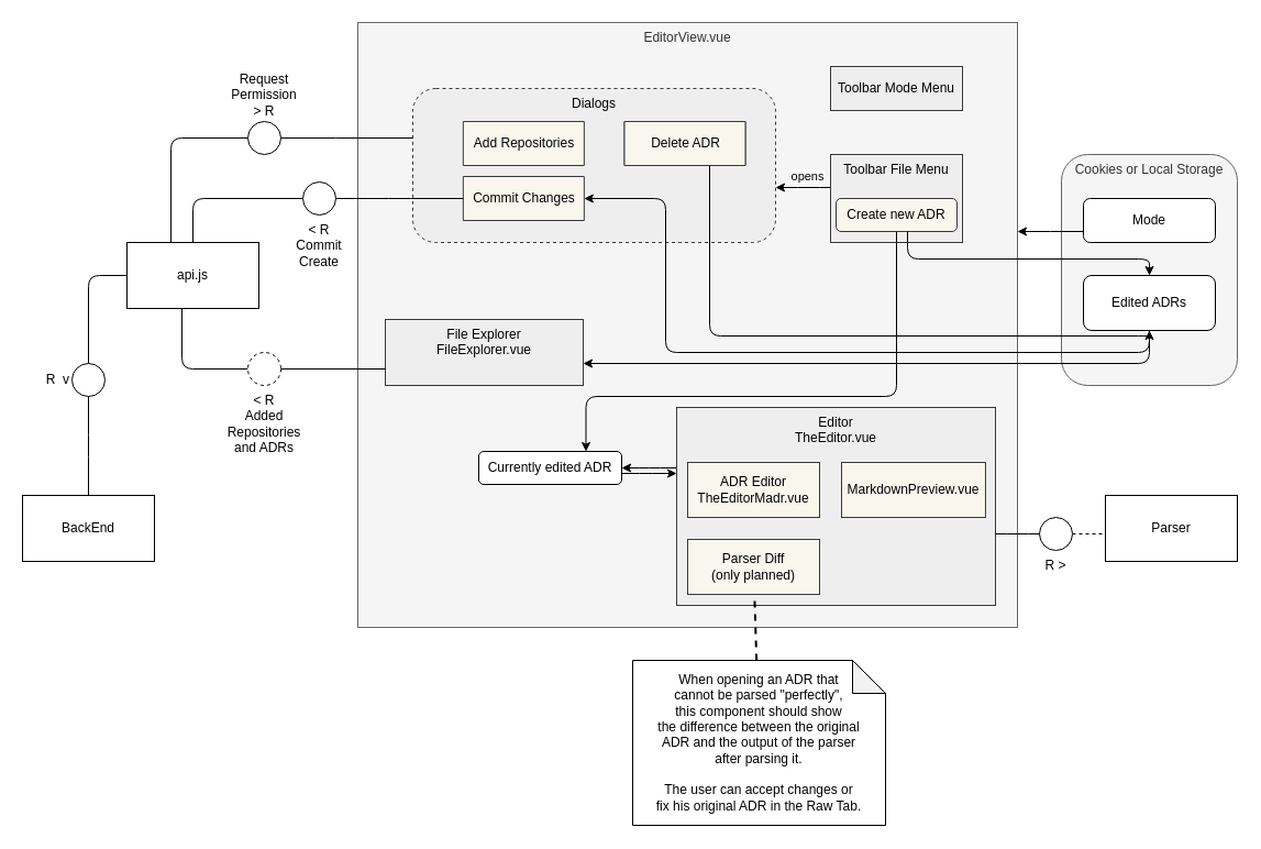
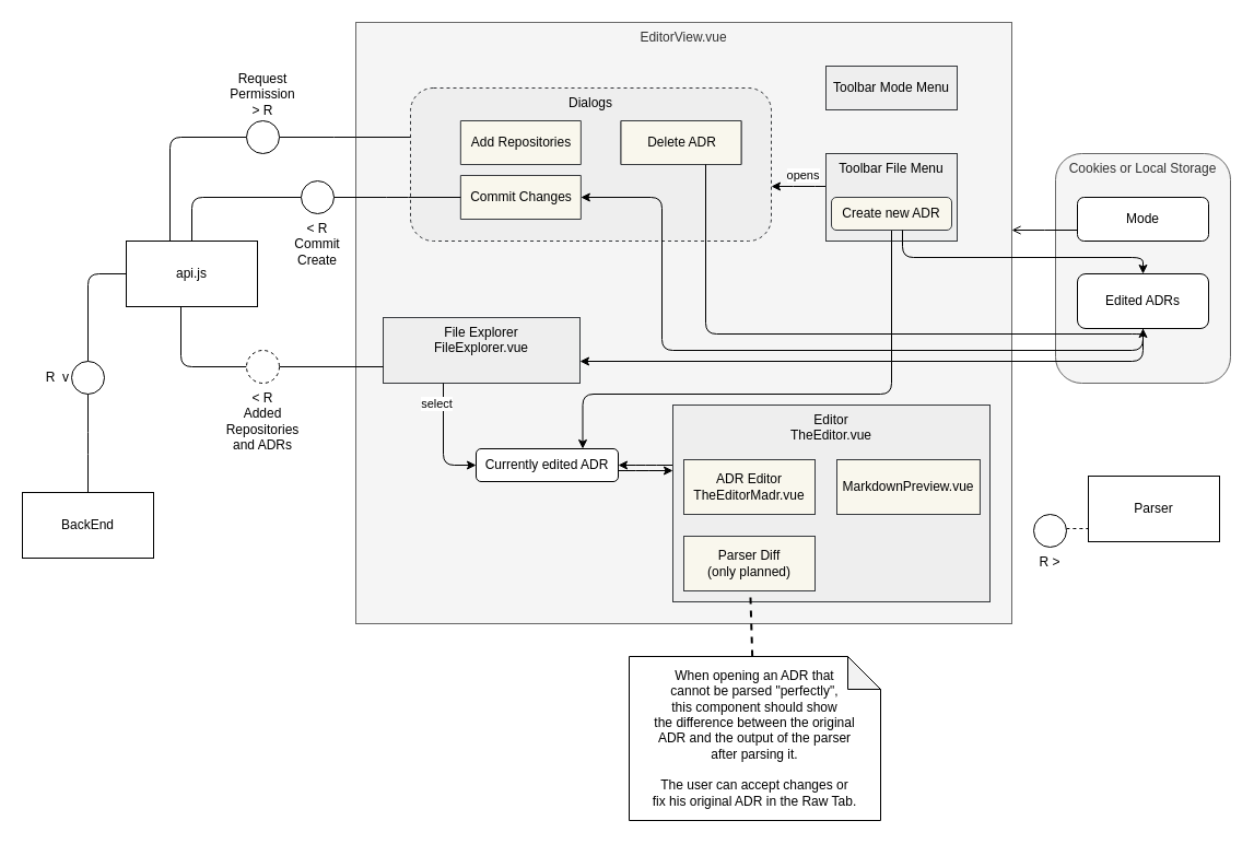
- <mxCell id="6" value="" style="endArrow=classic;html=1;shadow=0;strokeColor=#000000;rounded=0;edgeStyle=elbowEdgeStyle;elbow=vertical;" edge="1" parent="1" source="3" target="8"><mxGeometry width="50" height="50" relative="1" as="geometry"><mxPoint x="955" y="270" as="sourcePoint" /><mxPoint x="1005" y="220" as="targetPoint" /><Array as="points"><mxPoint x="955" y="210" /></Array></mxGeometry></mxCell>
+ <mxCell id="6" value="" style="endArrow=open;html=1;shadow=0;strokeColor=#000000;rounded=0;edgeStyle=elbowEdgeStyle;elbow=vertical;" edge="1" parent="1" source="3" target="8"><mxGeometry width="50" height="50" relative="1" as="geometry"><mxPoint x="955" y="270" as="sourcePoint" /><mxPoint x="1005" y="220" as="targetPoint" /><Array as="points"><mxPoint x="955" y="210" /></Array></mxGeometry></mxCell>
+ <mxCell id="16" value="select" style="edgeStyle=elbowEdgeStyle;orthogonalLoop=1;jettySize=auto;html=1;shadow=0;endArrow=classic;endFill=1;" edge="1" parent="7" source="9" target="14"><mxGeometry x="0.429" y="36" relative="1" as="geometry"><mxPoint x="110" y="380" as="targetPoint" /><Array as="points"><mxPoint x="80" y="370" /></Array><mxPoint x="-6" y="-20" as="offset" /></mxGeometry></mxCell>
- <mxCell id="35" value="Parser" style="rounded=0;whiteSpace=wrap;html=1;" vertex="1" parent="1"><mxGeometry x="1005" y="450" width="120" height="60" as="geometry" /></mxCell>
+ <mxCell id="35" value="Parser" style="rounded=0;whiteSpace=wrap;html=1;" vertex="1" parent="1"><mxGeometry x="995" y="435" width="120" height="60" as="geometry" /></mxCell>
- <mxCell id="38" style="edgeStyle=elbowEdgeStyle;rounded=1;orthogonalLoop=1;jettySize=auto;elbow=vertical;html=1;shadow=0;endArrow=none;endFill=0;strokeColor=#000000;" edge="1" parent="1" source="26" target="37"><mxGeometry relative="1" as="geometry"><mxPoint x="905" y="440" as="sourcePoint" /><mxPoint x="985" y="440" as="targetPoint" /></mxGeometry></mxCell>
